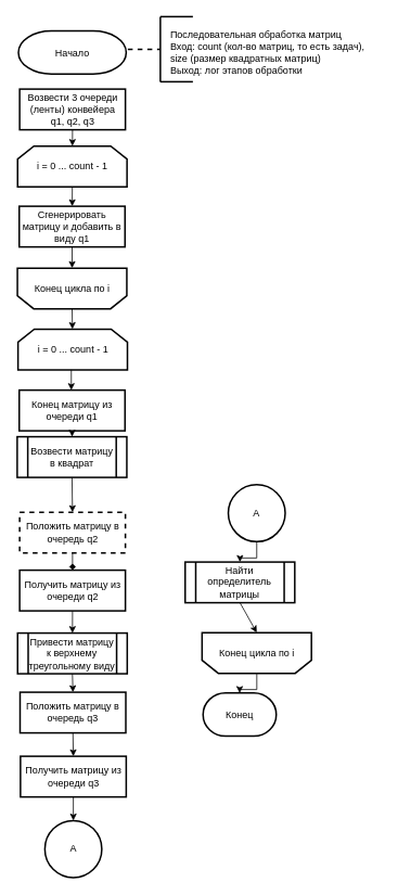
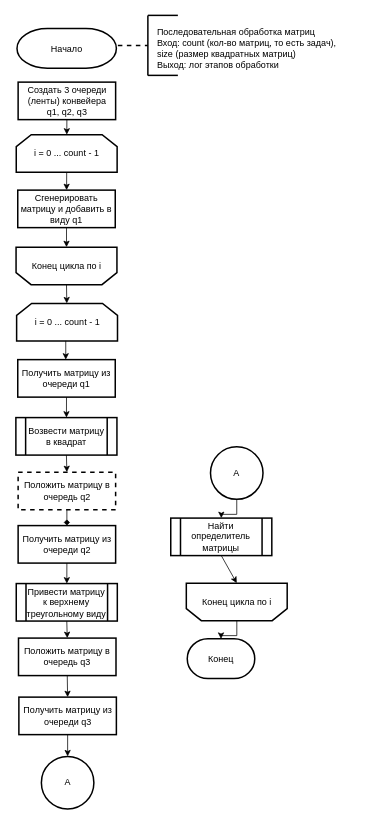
- <mxCell id="8" value="Возвести 3 очереди (ленты) конвейера &lt;br&gt;q1, q2, q3" style="rounded=1;whiteSpace=wrap;html=1;absoluteArcSize=1;arcSize=0;strokeWidth=2;" parent="1" vertex="1"><mxGeometry x="23.5" y="109" width="130" height="50" as="geometry" /></mxCell>
+ <mxCell id="8" value="Создать 3 очереди (ленты) конвейера &lt;br&gt;q1, q2, q3" style="rounded=1;whiteSpace=wrap;html=1;absoluteArcSize=1;arcSize=0;strokeWidth=2;" parent="1" vertex="1"><mxGeometry x="23.5" y="109" width="130" height="50" as="geometry" /></mxCell>
- <mxCell id="18" value="Конец матрицу из очереди q1" style="rounded=1;whiteSpace=wrap;html=1;absoluteArcSize=1;arcSize=0;strokeWidth=2;" parent="1" vertex="1"><mxGeometry x="23" y="479" width="130" height="50" as="geometry" /></mxCell>
+ <mxCell id="18" value="Получить матрицу из очереди q1" style="rounded=1;whiteSpace=wrap;html=1;absoluteArcSize=1;arcSize=0;strokeWidth=2;" parent="1" vertex="1"><mxGeometry x="23" y="479" width="130" height="50" as="geometry" /></mxCell>
- <mxCell id="20" value="Возвести матрицу в квадрат" style="shape=process;whiteSpace=wrap;html=1;backgroundOutline=1;fontSize=12;strokeWidth=2;" parent="1" vertex="1"><mxGeometry x="20.5" y="536.29" width="134.75" height="50" as="geometry" /></mxCell>
+ <mxCell id="20" value="Возвести матрицу в квадрат" style="shape=process;whiteSpace=wrap;html=1;backgroundOutline=1;fontSize=12;strokeWidth=2;" parent="1" vertex="1"><mxGeometry x="20.5" y="556.29" width="134.75" height="50" as="geometry" /></mxCell>
